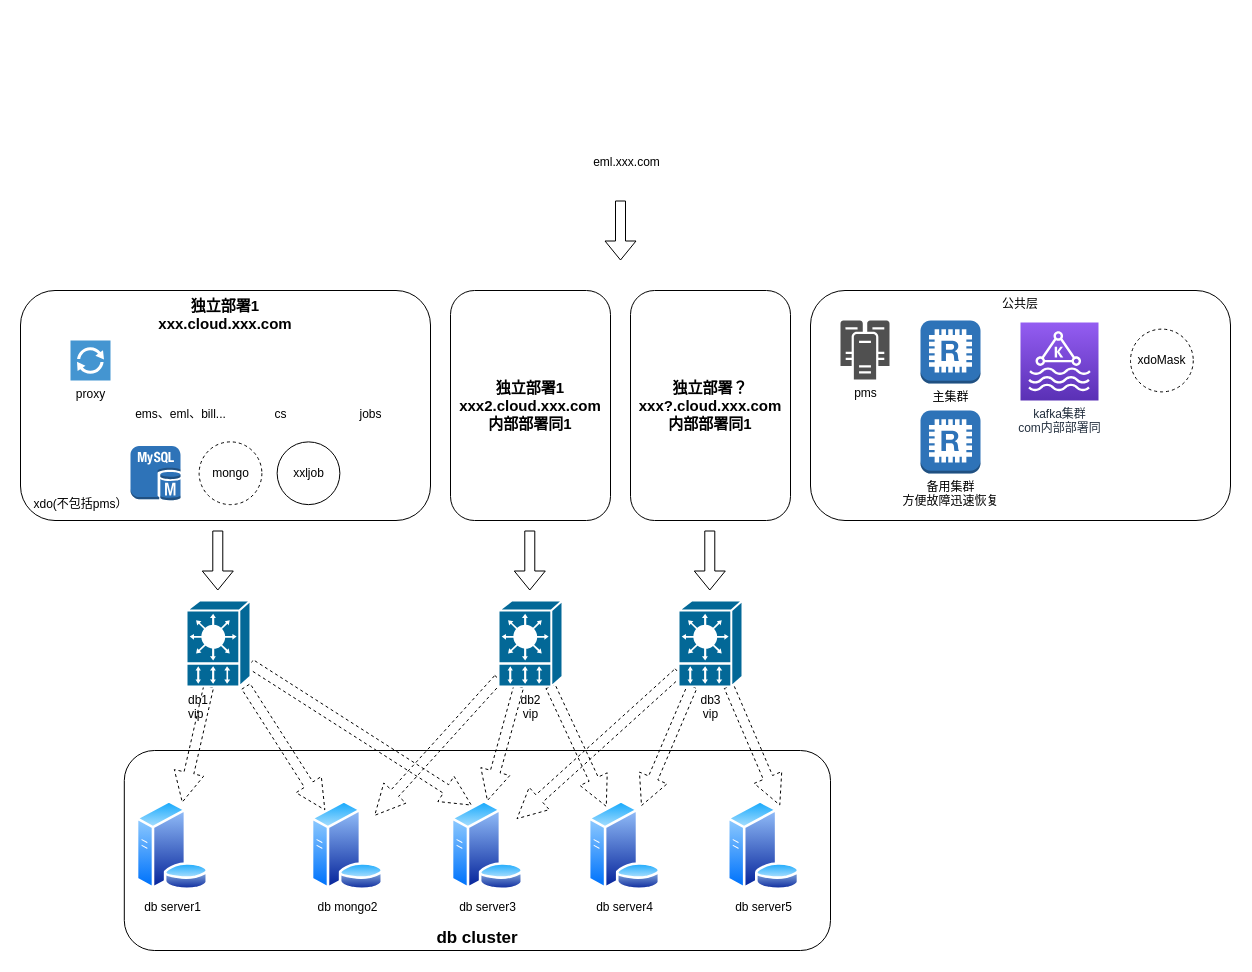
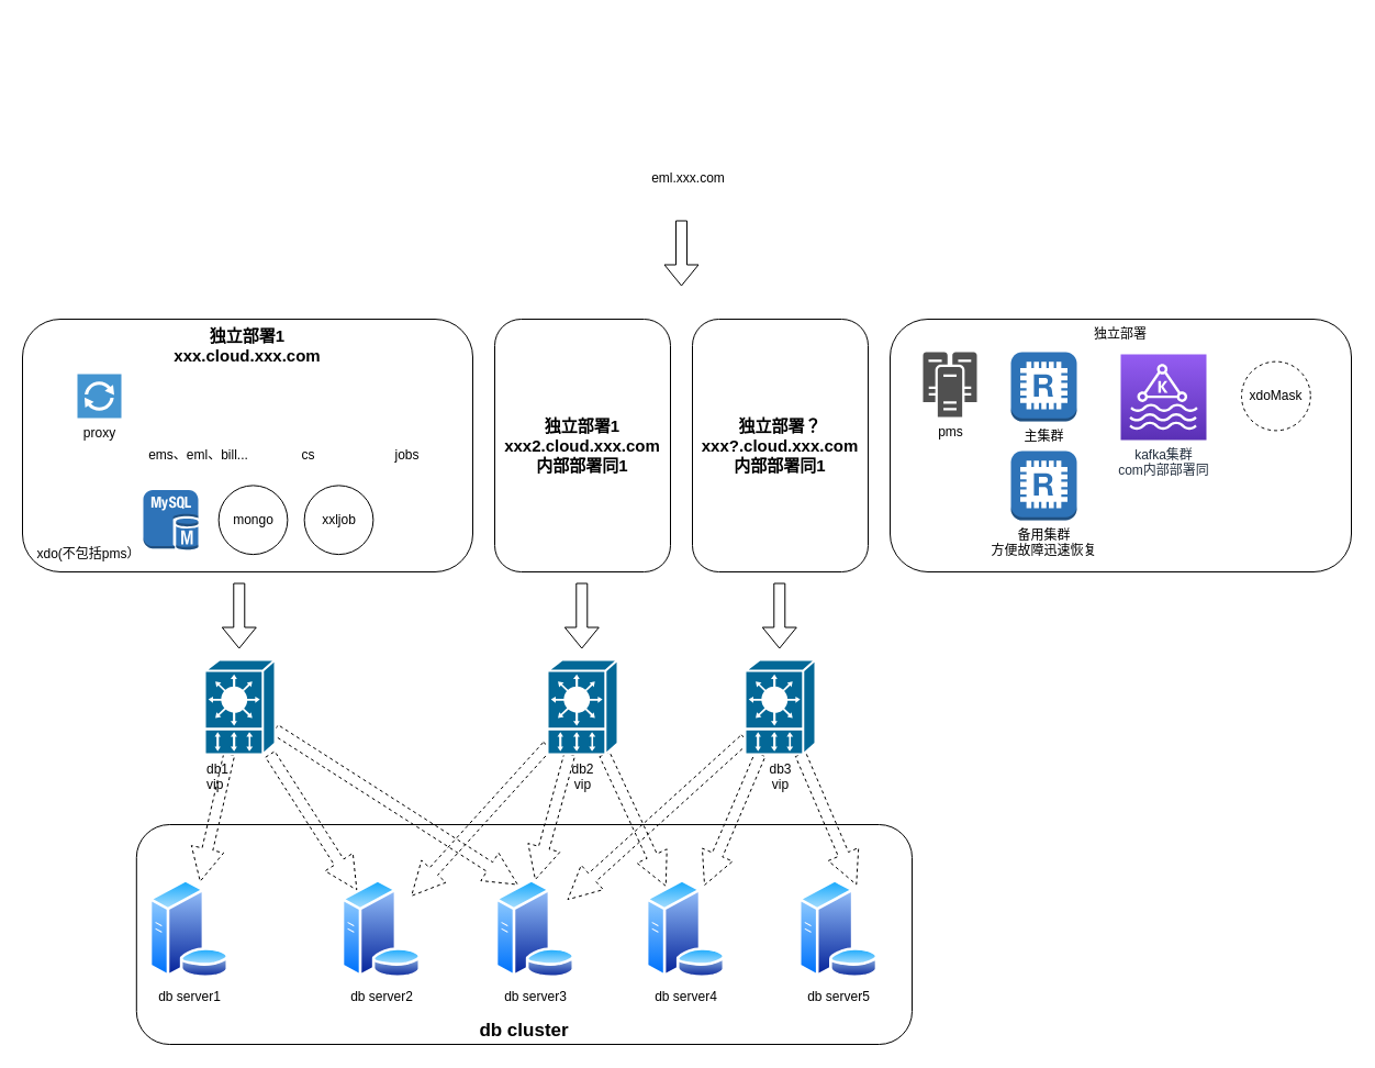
- <mxCell id="3" value="公共层" style="rounded=1;whiteSpace=wrap;html=1;horizontal=1;verticalAlign=top;" parent="1" vertex="1"><mxGeometry x="810" y="290" width="420" height="230" as="geometry" /></mxCell>
+ <mxCell id="3" value="独立部署" style="rounded=1;whiteSpace=wrap;html=1;horizontal=1;verticalAlign=top;" parent="1" vertex="1"><mxGeometry x="810" y="290" width="420" height="230" as="geometry" /></mxCell>
- <mxCell id="12" value="mongo" style="ellipse;whiteSpace=wrap;html=1;aspect=fixed;dashed=1;" parent="1" vertex="1"><mxGeometry x="198.63" y="441.38" width="62.75" height="62.75" as="geometry" /></mxCell>
+ <mxCell id="12" value="mongo" style="ellipse;whiteSpace=wrap;html=1;aspect=fixed;" parent="1" vertex="1"><mxGeometry x="198.63" y="441.38" width="62.75" height="62.75" as="geometry" /></mxCell>
- <mxCell id="23" value="db mongo2" style="aspect=fixed;perimeter=ellipsePerimeter;html=1;align=center;shadow=0;dashed=0;spacingTop=3;image;image=img/lib/active_directory/database_server.svg;" parent="1" vertex="1"><mxGeometry x="310" y="800" width="73.8" height="90" as="geometry" /></mxCell>
+ <mxCell id="23" value="db server2" style="aspect=fixed;perimeter=ellipsePerimeter;html=1;align=center;shadow=0;dashed=0;spacingTop=3;image;image=img/lib/active_directory/database_server.svg;" parent="1" vertex="1"><mxGeometry x="310" y="800" width="73.8" height="90" as="geometry" /></mxCell>
